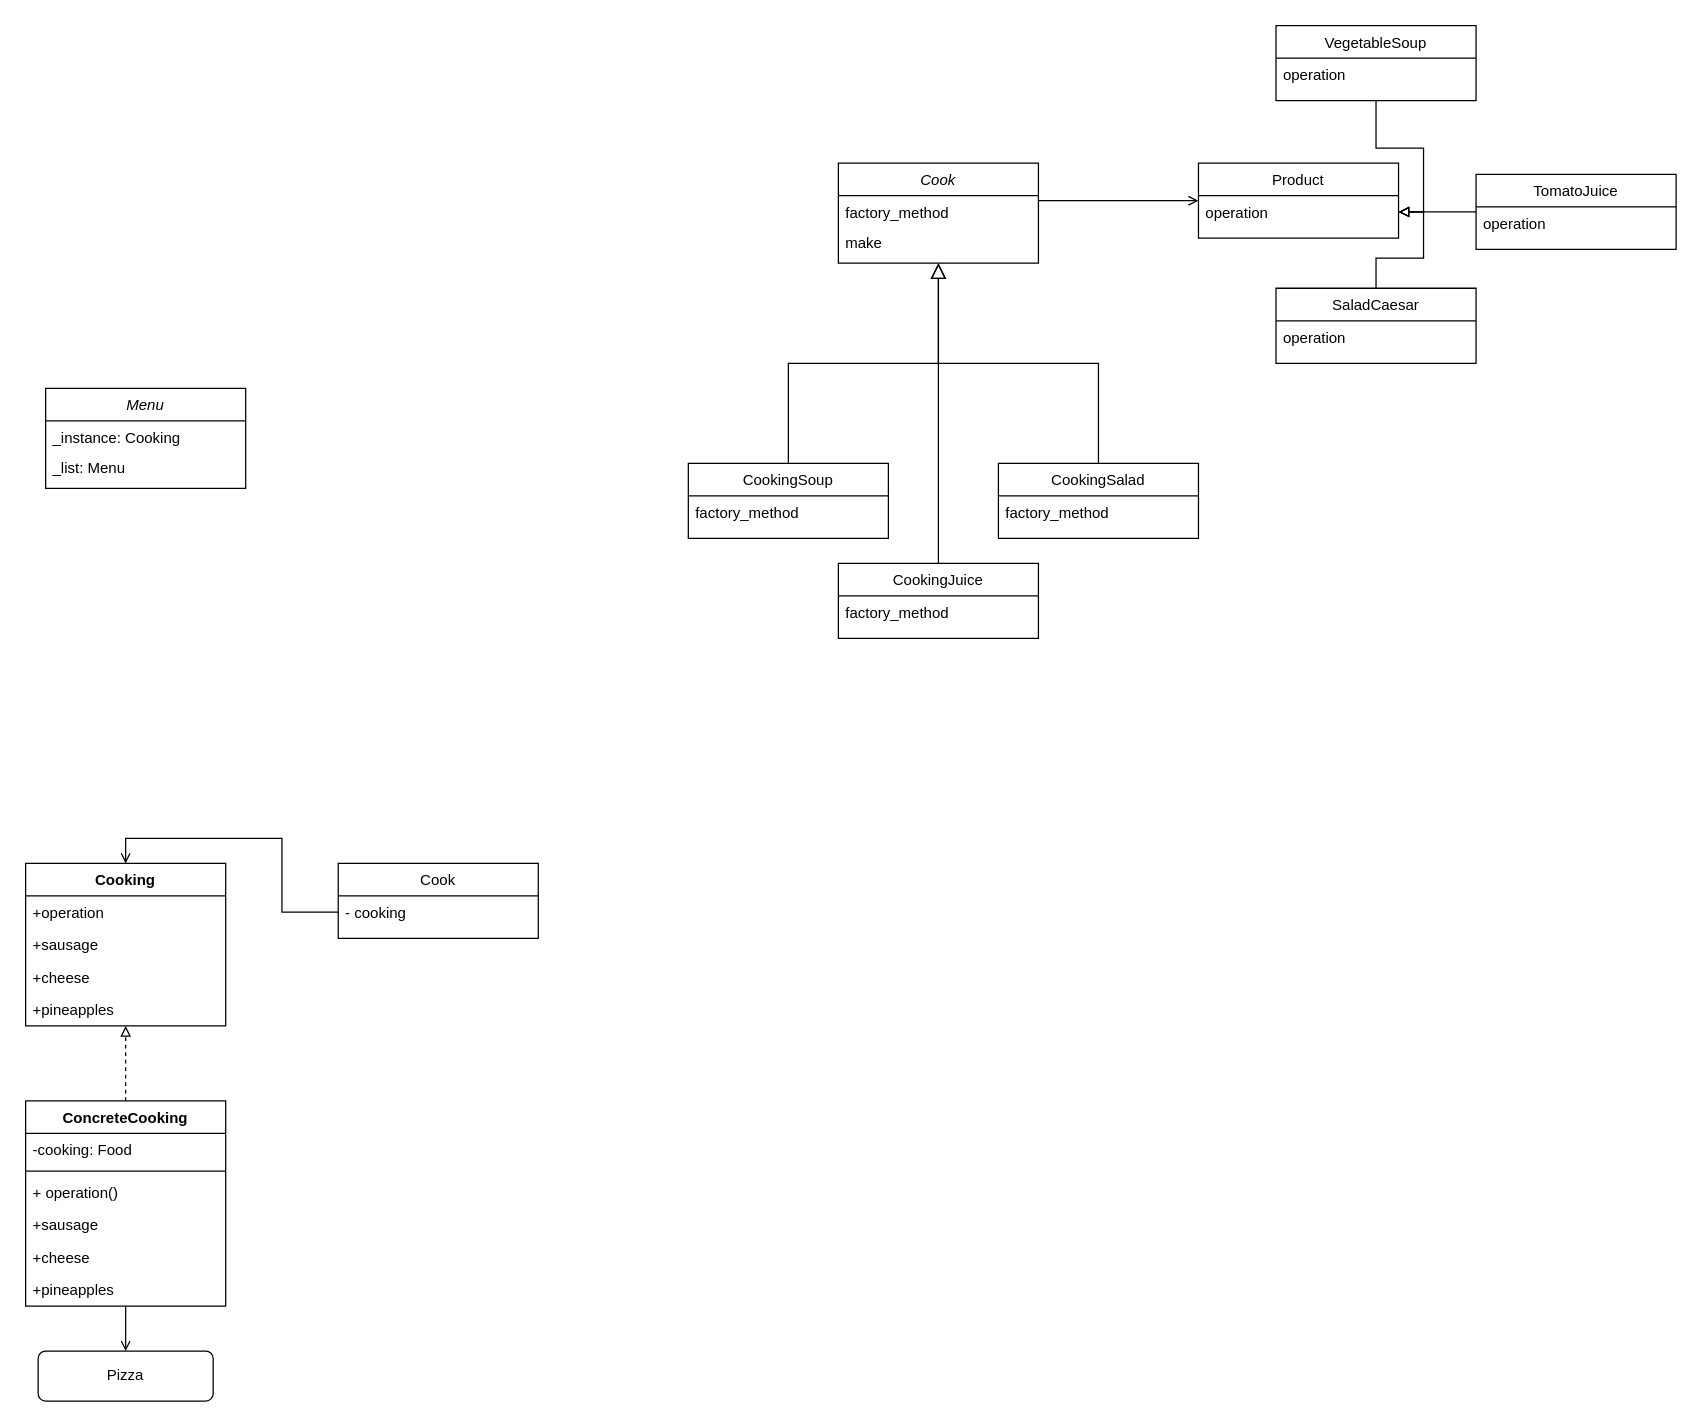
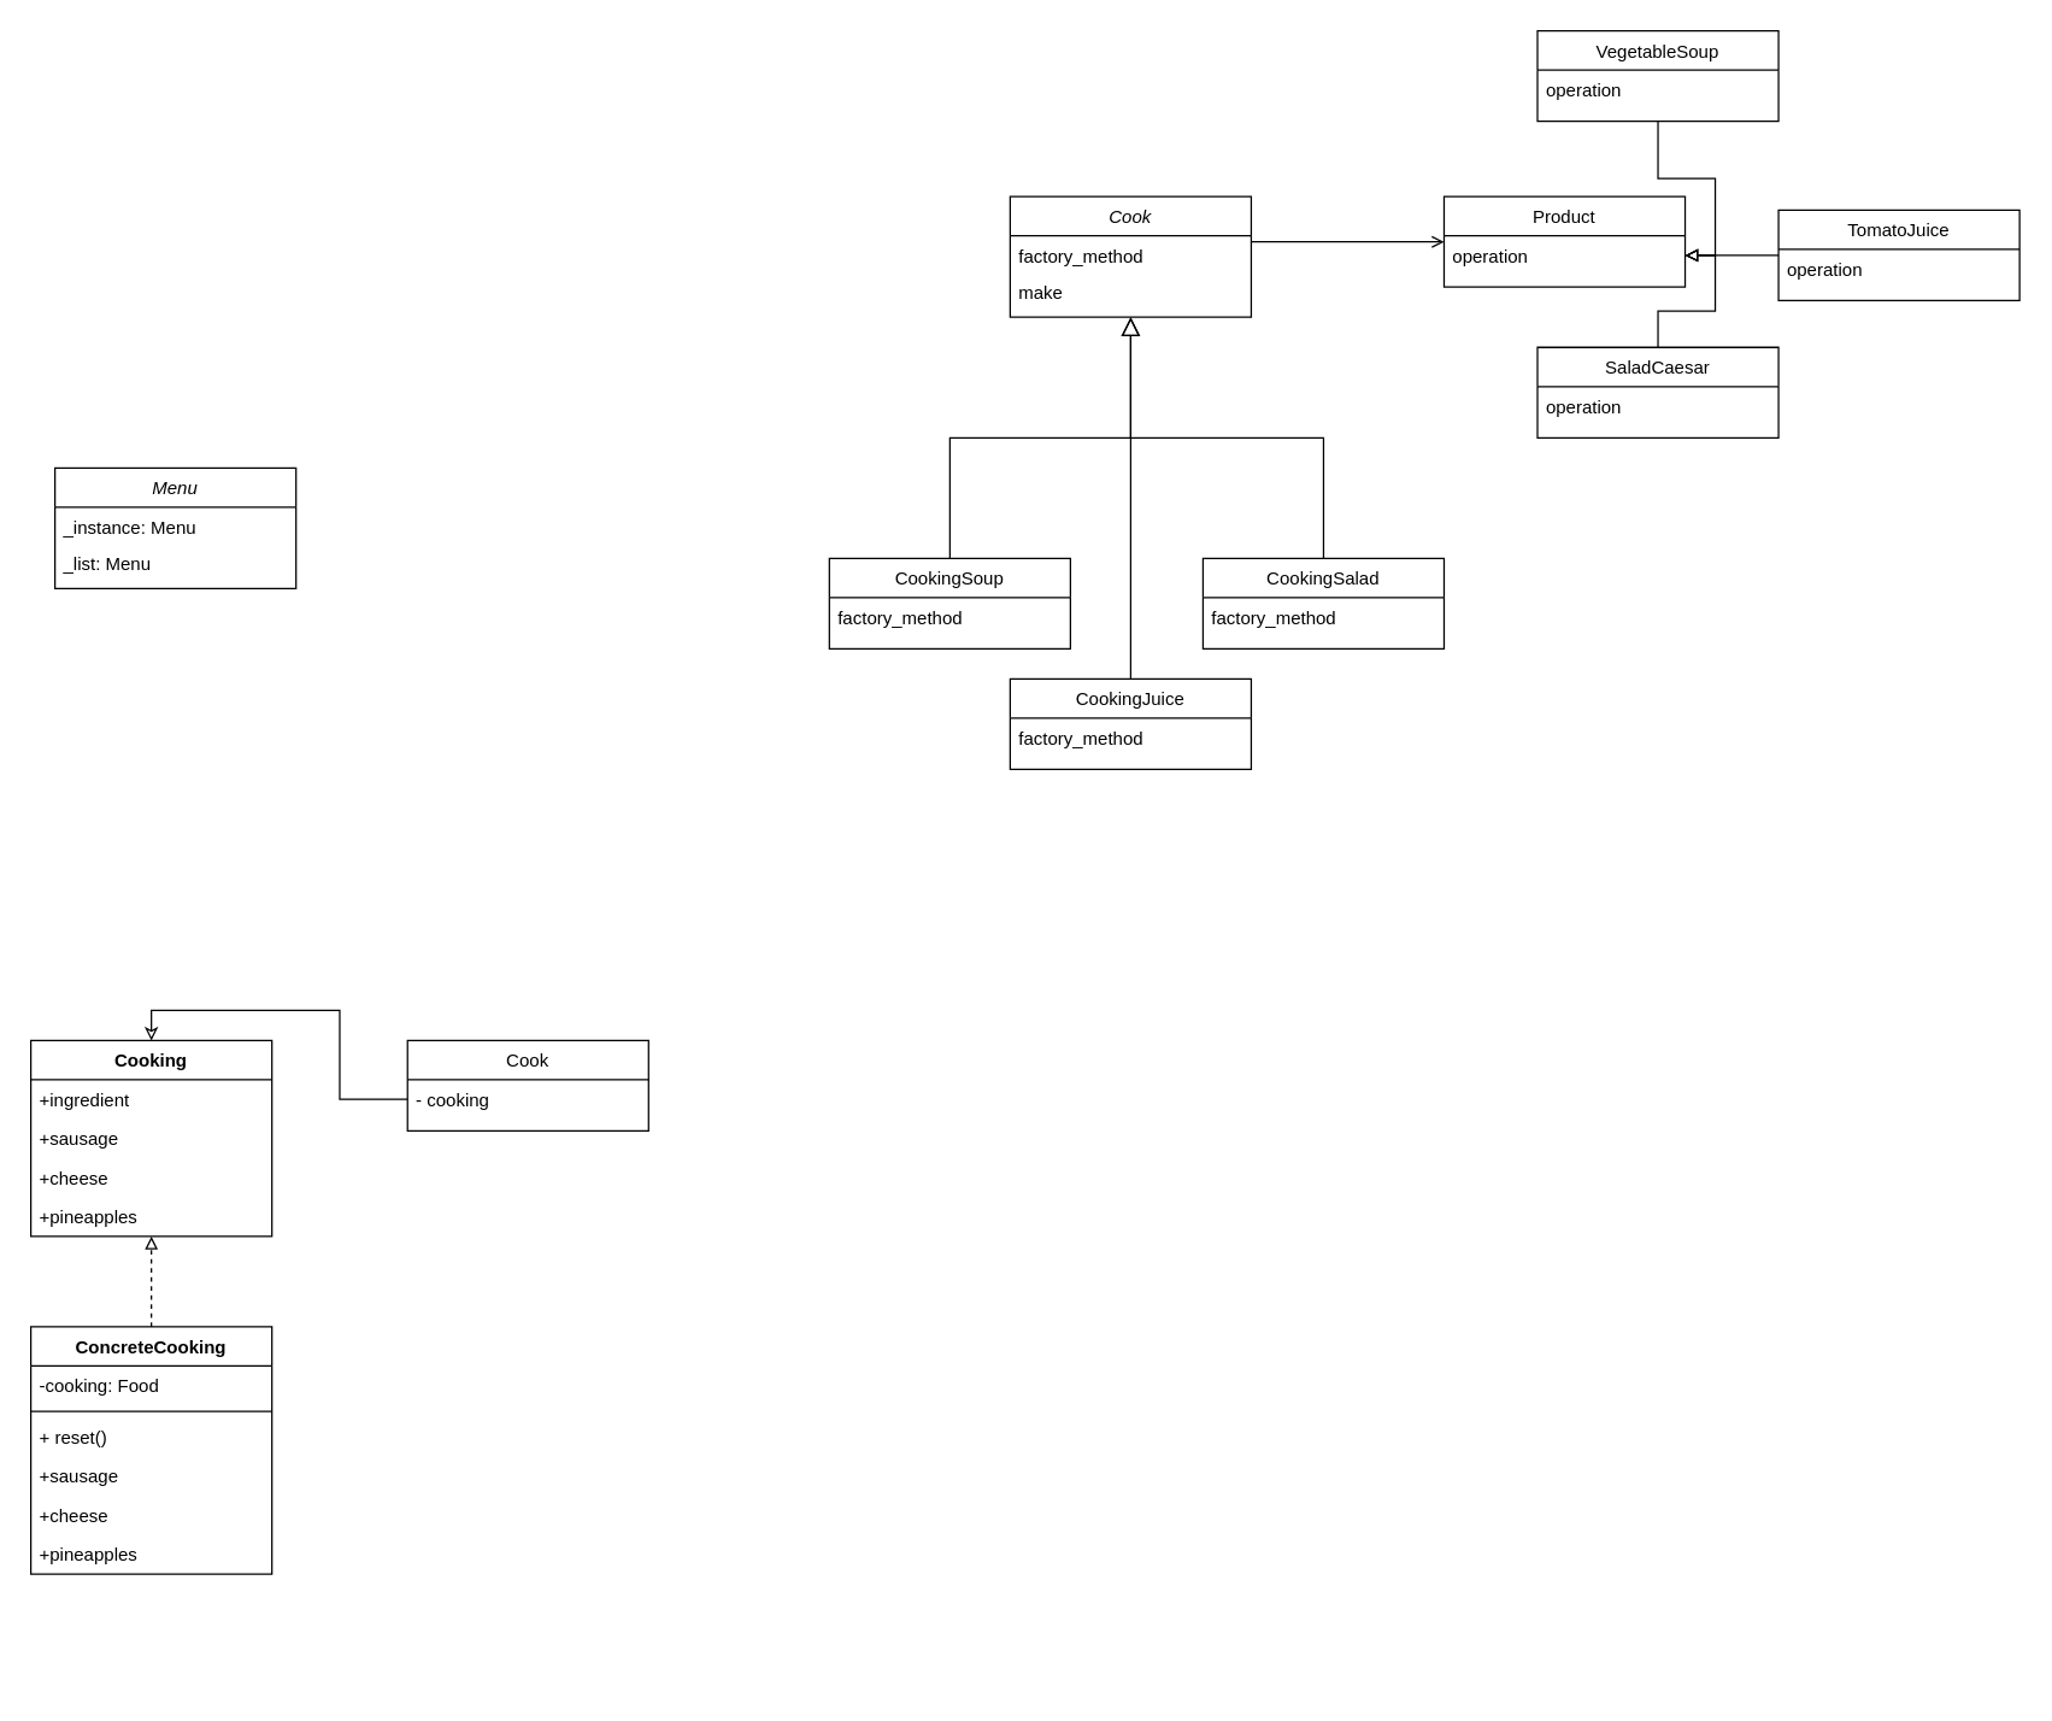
- <mxCell id="27" value="_instance: Cooking" style="text;align=left;verticalAlign=top;spacingLeft=4;spacingRight=4;overflow=hidden;rotatable=0;points=[[0,0.5],[1,0.5]];portConstraint=eastwest;" vertex="1" parent="26"><mxGeometry y="26" width="160" height="24" as="geometry" /></mxCell>
+ <mxCell id="27" value="_instance: Menu" style="text;align=left;verticalAlign=top;spacingLeft=4;spacingRight=4;overflow=hidden;rotatable=0;points=[[0,0.5],[1,0.5]];portConstraint=eastwest;" vertex="1" parent="26"><mxGeometry y="26" width="160" height="24" as="geometry" /></mxCell>
- <mxCell id="36" style="edgeStyle=orthogonalEdgeStyle;rounded=0;orthogonalLoop=1;jettySize=auto;html=1;entryX=0.5;entryY=0;entryDx=0;entryDy=0;endArrow=open;endFill=0;" edge="1" parent="1" source="30" target="31"><mxGeometry relative="1" as="geometry" /></mxCell>
+ <mxCell id="36" style="edgeStyle=orthogonalEdgeStyle;rounded=0;orthogonalLoop=1;jettySize=auto;html=1;entryX=0.5;entryY=0;entryDx=0;entryDy=0;endArrow=classic;endFill=0;" edge="1" parent="1" source="30" target="31"><mxGeometry relative="1" as="geometry" /></mxCell>
- <mxCell id="32" value="+operation" style="text;strokeColor=none;fillColor=none;align=left;verticalAlign=top;spacingLeft=4;spacingRight=4;overflow=hidden;rotatable=0;points=[[0,0.5],[1,0.5]];portConstraint=eastwest;" vertex="1" parent="31"><mxGeometry y="26" width="160" height="26" as="geometry" /></mxCell>
+ <mxCell id="32" value="+ingredient" style="text;strokeColor=none;fillColor=none;align=left;verticalAlign=top;spacingLeft=4;spacingRight=4;overflow=hidden;rotatable=0;points=[[0,0.5],[1,0.5]];portConstraint=eastwest;" vertex="1" parent="31"><mxGeometry y="26" width="160" height="26" as="geometry" /></mxCell>
- <mxCell id="42" value="+ operation()" style="text;strokeColor=none;fillColor=none;align=left;verticalAlign=top;spacingLeft=4;spacingRight=4;overflow=hidden;rotatable=0;points=[[0,0.5],[1,0.5]];portConstraint=eastwest;" vertex="1" parent="39"><mxGeometry y="60" width="160" height="26" as="geometry" /></mxCell>
+ <mxCell id="42" value="+ reset()" style="text;strokeColor=none;fillColor=none;align=left;verticalAlign=top;spacingLeft=4;spacingRight=4;overflow=hidden;rotatable=0;points=[[0,0.5],[1,0.5]];portConstraint=eastwest;" vertex="1" parent="39"><mxGeometry y="60" width="160" height="26" as="geometry" /></mxCell>
- <mxCell id="38" value="" style="edgeStyle=orthogonalEdgeStyle;rounded=0;orthogonalLoop=1;jettySize=auto;html=1;endArrow=open;endFill=0;" edge="1" parent="1" source="39" target="46"><mxGeometry relative="1" as="geometry" /></mxCell>
- <mxCell id="46" value="Pizza" style="rounded=1;whiteSpace=wrap;html=1;" vertex="1" parent="1"><mxGeometry x="30" y="1080" width="140" height="40" as="geometry" /></mxCell>
